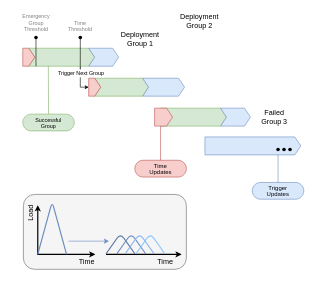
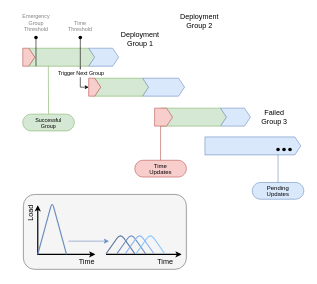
- <mxCell id="29" value="&lt;div style=&quot;line-height: 80%;&quot;&gt;&lt;font size=&quot;1&quot;&gt;Trigger Updates&lt;/font&gt;&lt;/div&gt;" style="text;html=1;align=center;verticalAlign=middle;whiteSpace=wrap;rounded=0;" vertex="1" parent="1"><mxGeometry x="433" y="303" width="60" height="30" as="geometry" /></mxCell>
+ <mxCell id="29" value="&lt;div style=&quot;line-height: 80%;&quot;&gt;&lt;font size=&quot;1&quot;&gt;Pending Updates&lt;/font&gt;&lt;/div&gt;" style="text;html=1;align=center;verticalAlign=middle;whiteSpace=wrap;rounded=0;" vertex="1" parent="1"><mxGeometry x="433" y="303" width="60" height="30" as="geometry" /></mxCell>
